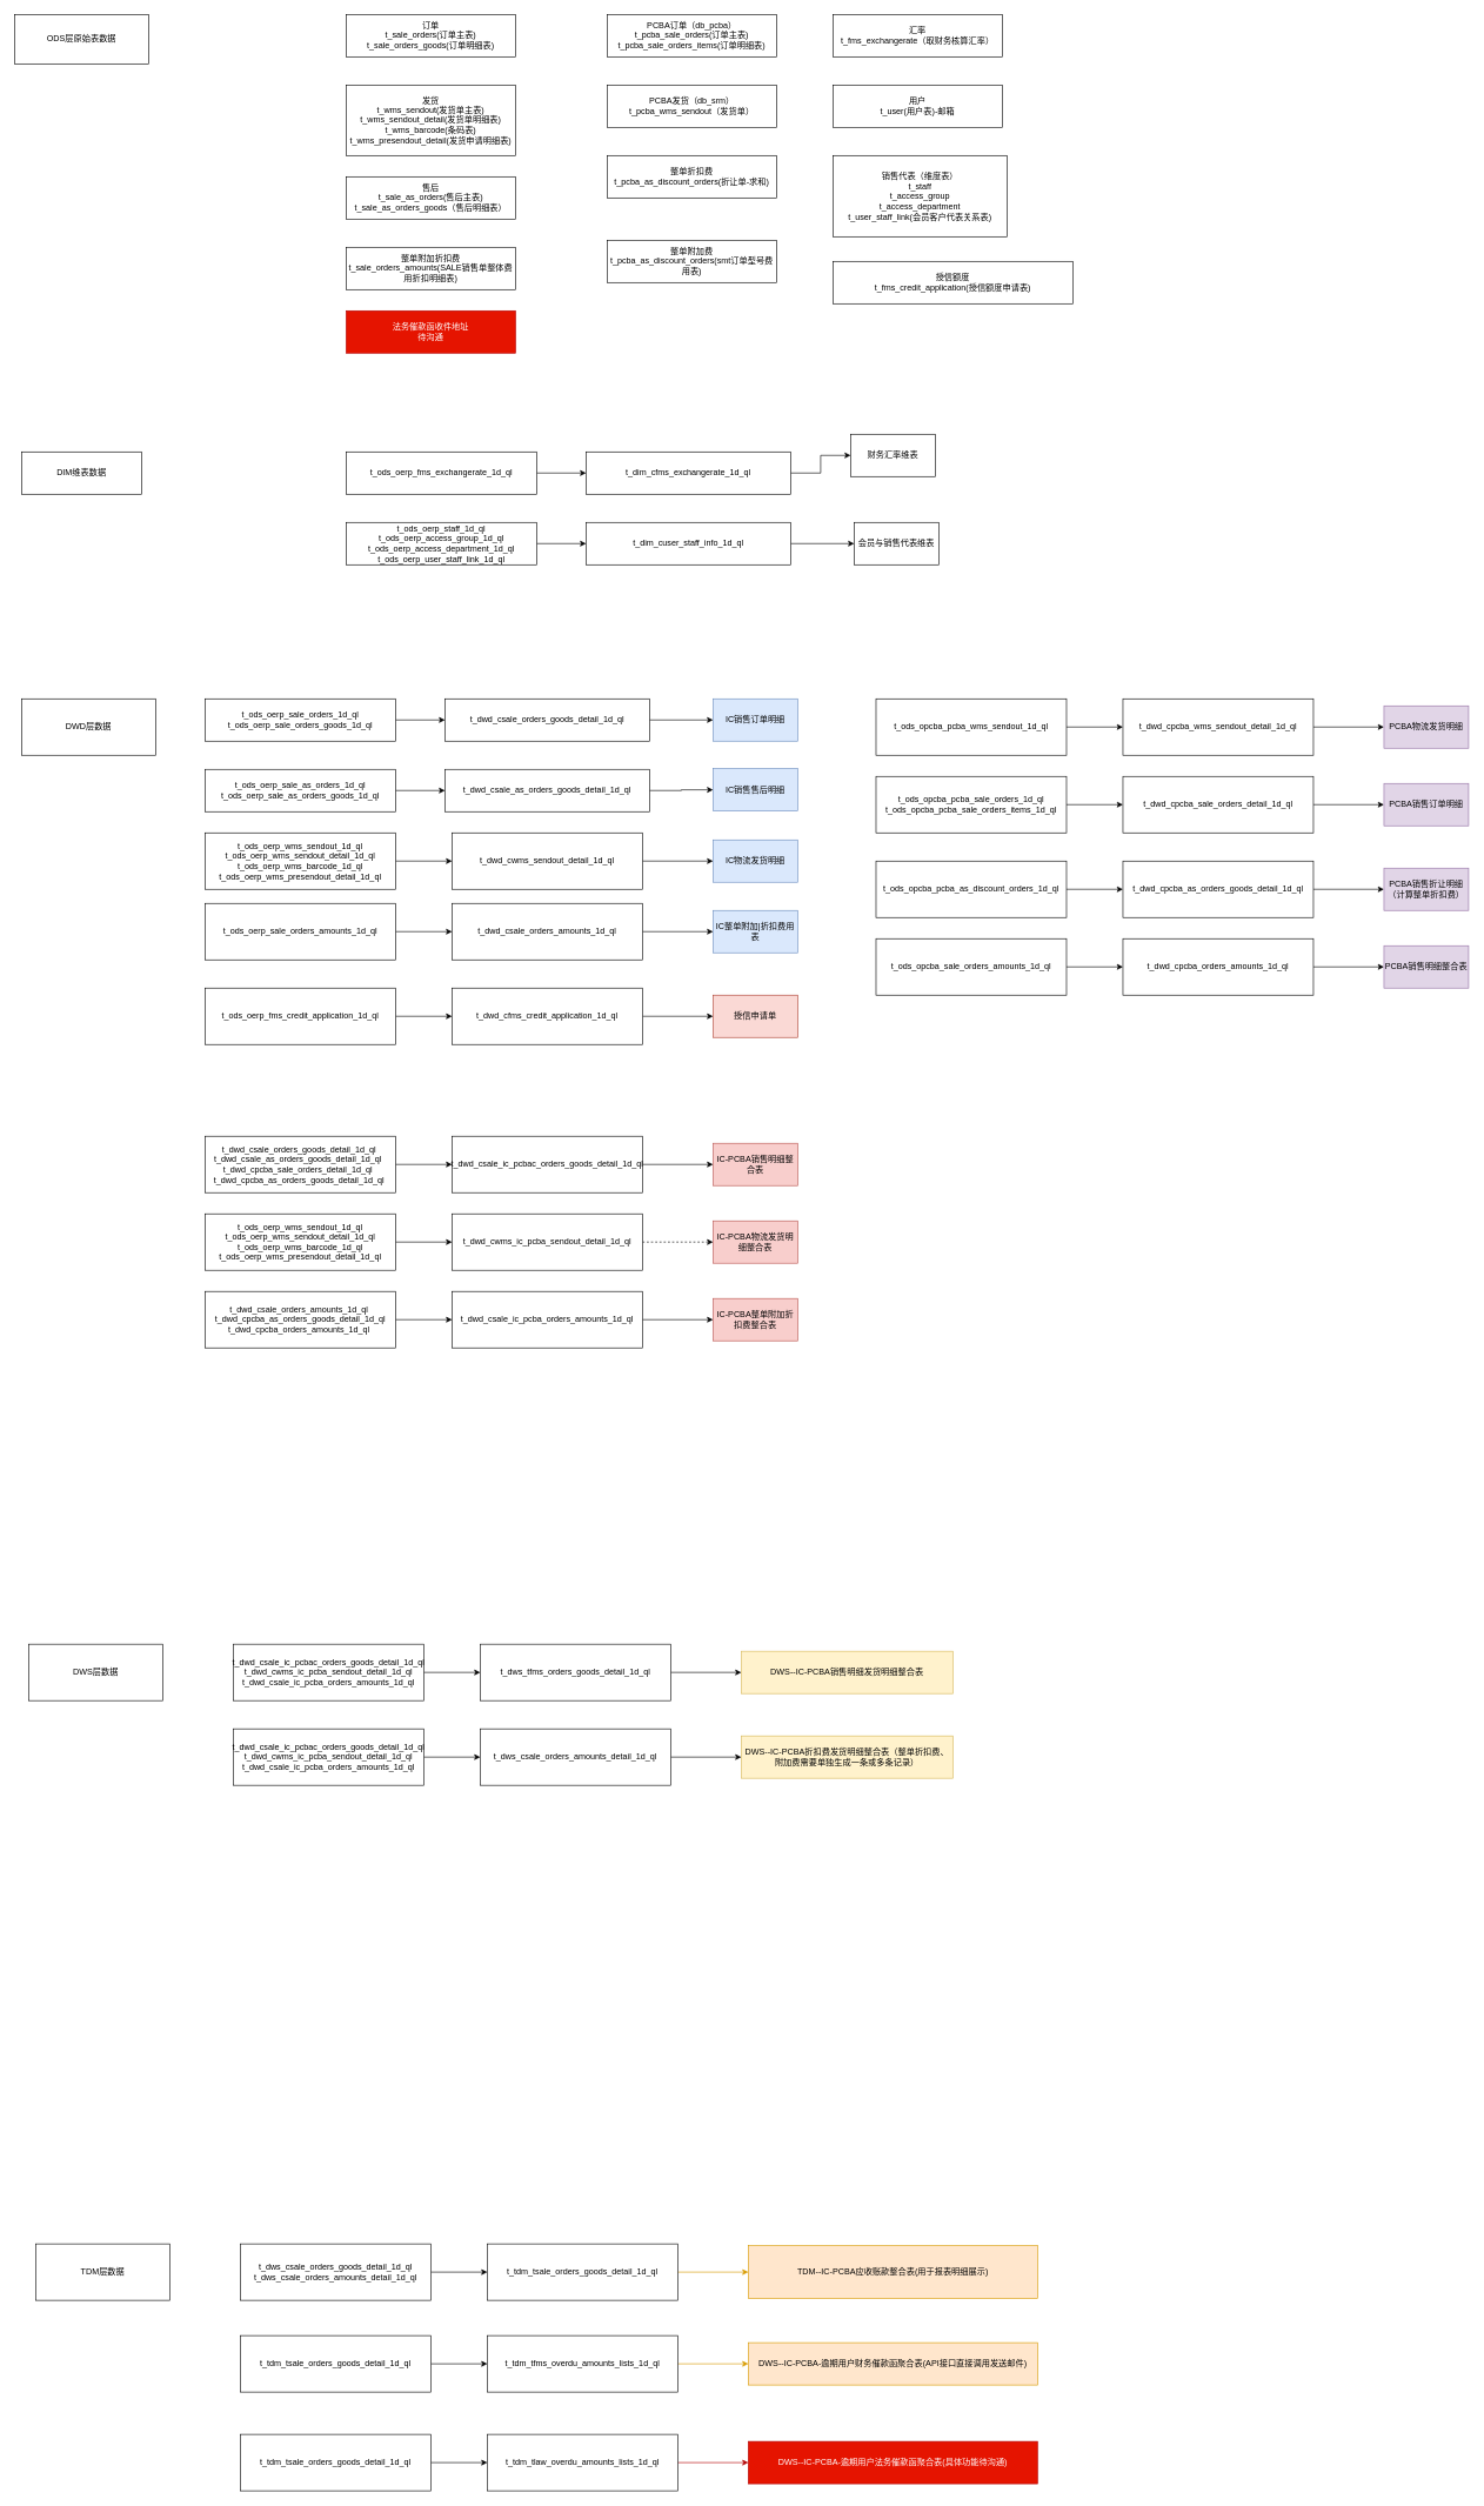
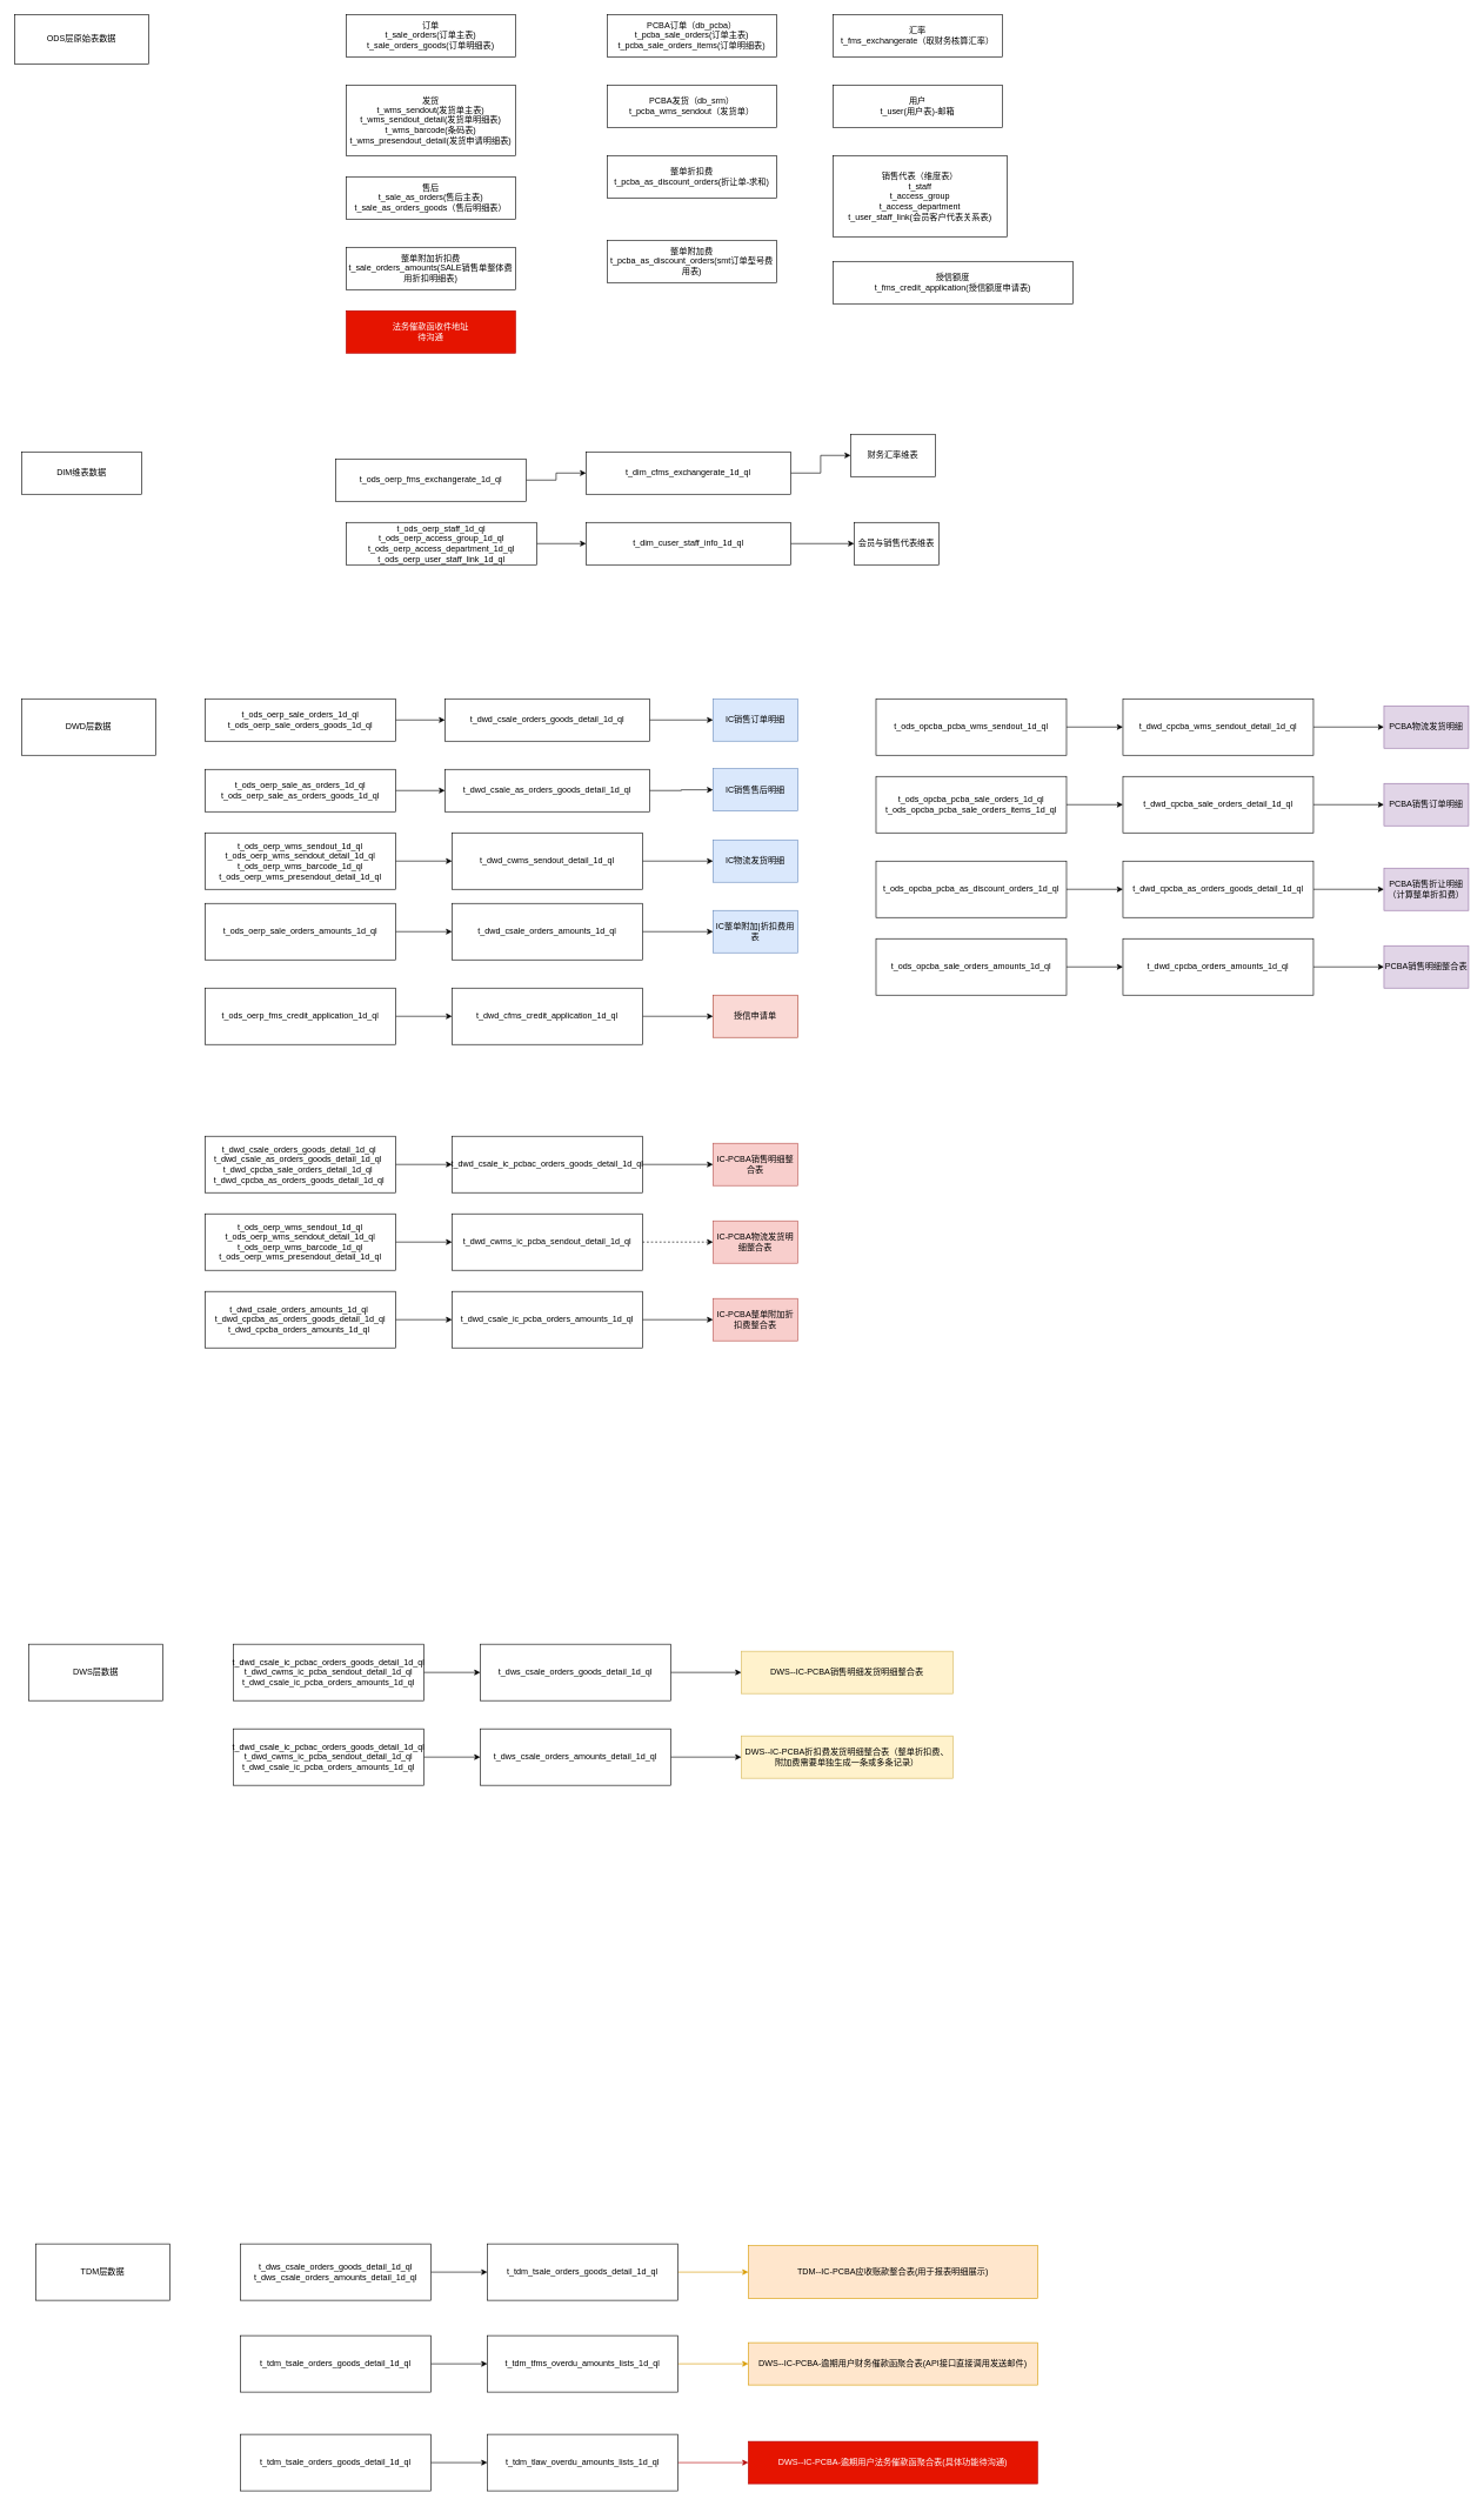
- <mxCell id="80" value="t_ods_oerp_fms_exchangerate_1d_ql" style="whiteSpace=wrap;html=1;rounded=0;" vertex="1" parent="1"><mxGeometry x="490" y="640" width="270" height="60" as="geometry" /></mxCell>
+ <mxCell id="80" value="t_ods_oerp_fms_exchangerate_1d_ql" style="whiteSpace=wrap;html=1;rounded=0;" vertex="1" parent="1"><mxGeometry x="475" y="650" width="270" height="60" as="geometry" /></mxCell>
- <mxCell id="92" value="t_dws_tfms_orders_goods_detail_1d_ql" style="whiteSpace=wrap;html=1;rounded=0;" vertex="1" parent="1"><mxGeometry x="680" y="2330" width="270" height="80" as="geometry" /></mxCell>
+ <mxCell id="92" value="t_dws_csale_orders_goods_detail_1d_ql" style="whiteSpace=wrap;html=1;rounded=0;" vertex="1" parent="1"><mxGeometry x="680" y="2330" width="270" height="80" as="geometry" /></mxCell>
